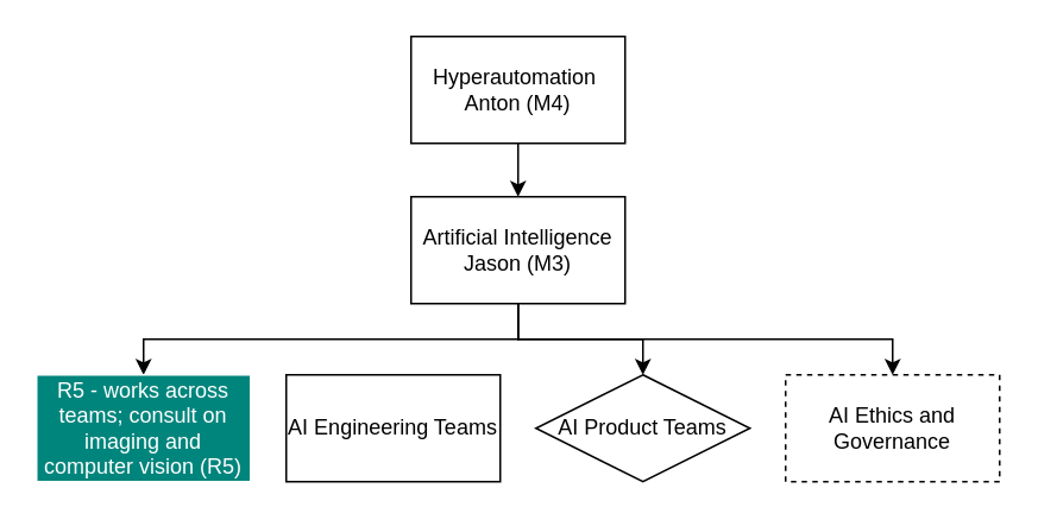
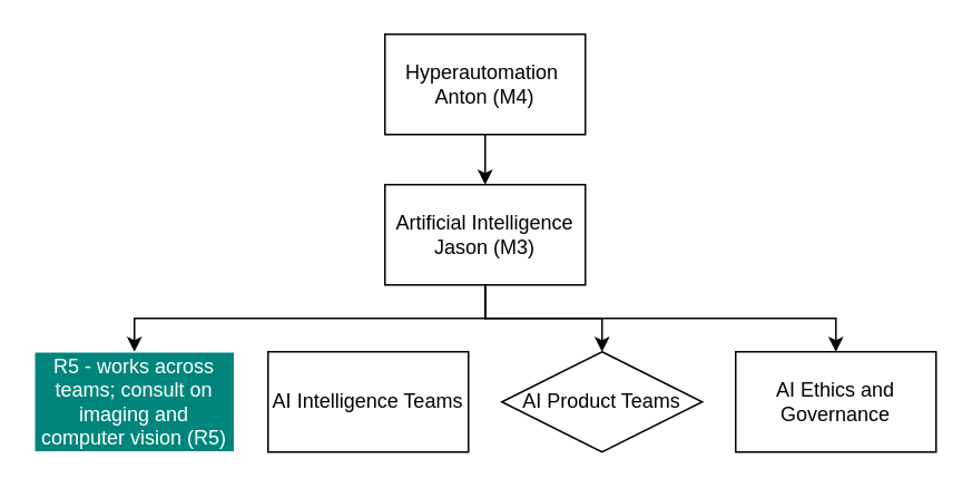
- <mxCell id="8" value="AI Engineering Teams" style="rounded=0;whiteSpace=wrap;html=1;" parent="1" vertex="1"><mxGeometry x="160" y="210" width="120" height="60" as="geometry" /></mxCell>
+ <mxCell id="8" value="AI Intelligence Teams" style="rounded=0;whiteSpace=wrap;html=1;" parent="1" vertex="1"><mxGeometry x="160" y="210" width="120" height="60" as="geometry" /></mxCell>
- <mxCell id="10" value="AI Ethics and Governance" style="rounded=0;whiteSpace=wrap;html=1;dashed=1;" parent="1" vertex="1"><mxGeometry x="440" y="210" width="120" height="60" as="geometry" /></mxCell>
+ <mxCell id="10" value="AI Ethics and Governance" style="rounded=0;whiteSpace=wrap;html=1;" parent="1" vertex="1"><mxGeometry x="440" y="210" width="120" height="60" as="geometry" /></mxCell>
